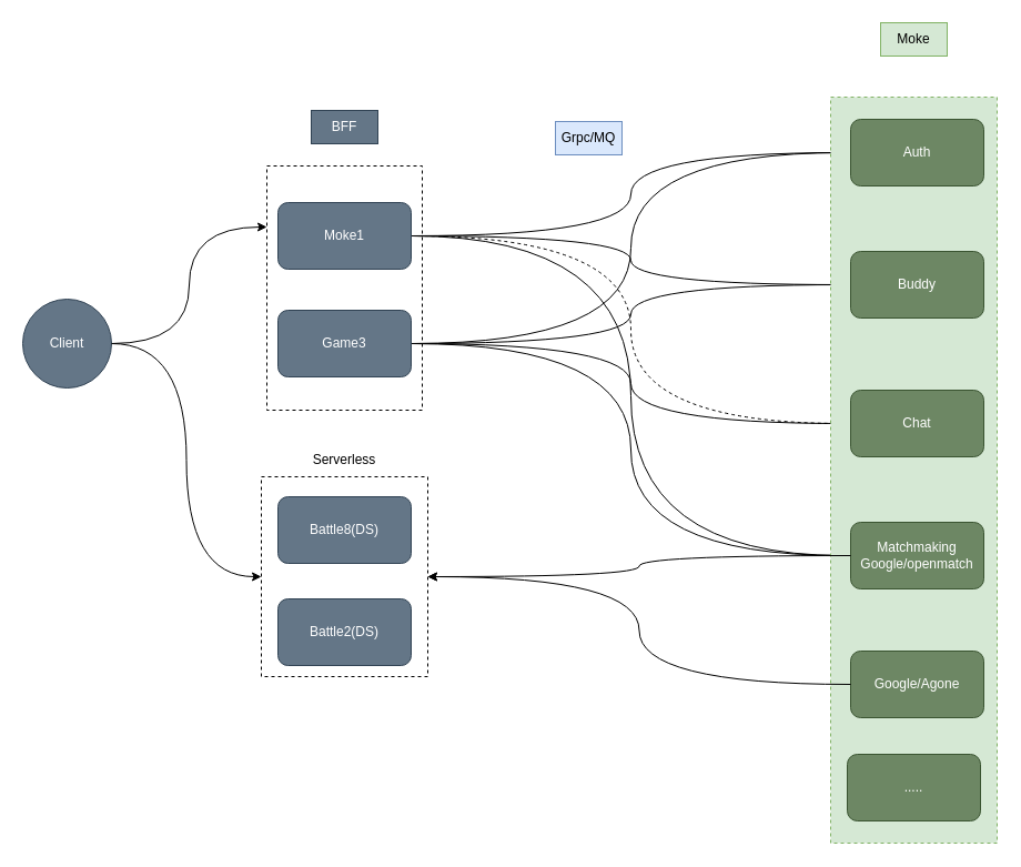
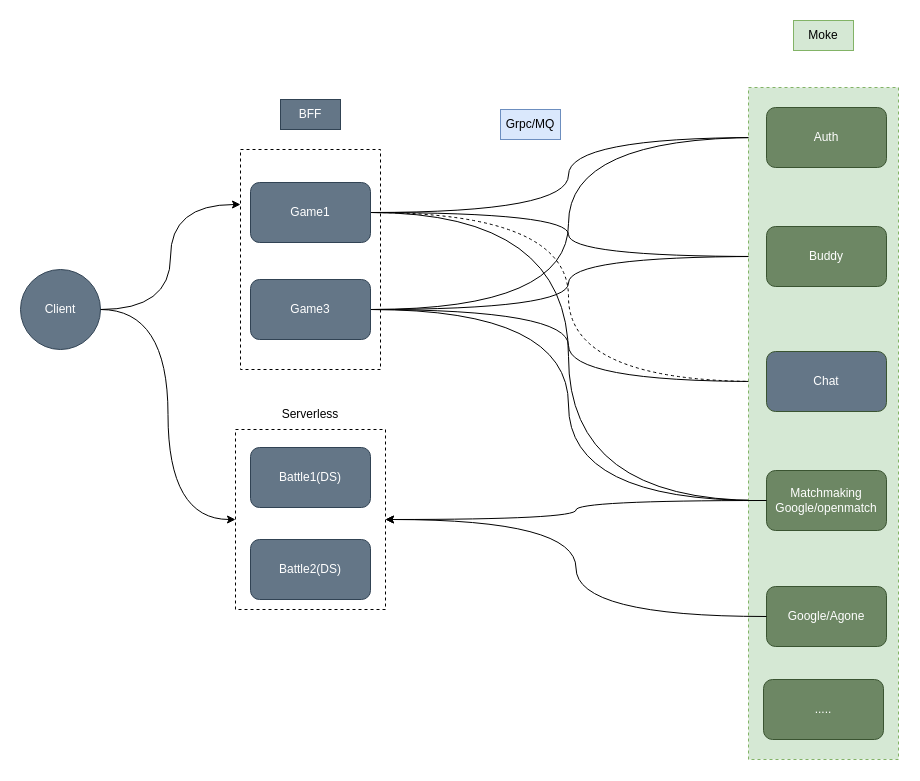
- <mxCell id="8" value="Moke1" style="rounded=1;whiteSpace=wrap;html=1;fillColor=#647687;strokeColor=#314354;fontColor=#ffffff;" vertex="1" parent="1"><mxGeometry x="250" y="182" width="120" height="60" as="geometry" /></mxCell>
+ <mxCell id="8" value="Game1" style="rounded=1;whiteSpace=wrap;html=1;fillColor=#647687;strokeColor=#314354;fontColor=#ffffff;" vertex="1" parent="1"><mxGeometry x="250" y="182" width="120" height="60" as="geometry" /></mxCell>
- <mxCell id="22" value="Chat" style="rounded=1;whiteSpace=wrap;html=1;fillColor=#6d8764;fontColor=#ffffff;strokeColor=#3A5431;" vertex="1" parent="18"><mxGeometry x="18" y="331" width="120" height="60" as="geometry" /></mxCell>
+ <mxCell id="22" value="Chat" style="rounded=1;whiteSpace=wrap;html=1;fillColor=#647687;fontColor=#ffffff;strokeColor=#3A5431;" vertex="1" parent="18"><mxGeometry x="18" y="331" width="120" height="60" as="geometry" /></mxCell>
- <mxCell id="27" value="Battle8(DS)" style="rounded=1;whiteSpace=wrap;html=1;fillColor=#647687;strokeColor=#314354;fontColor=#ffffff;" vertex="1" parent="1"><mxGeometry x="250" y="447" width="120" height="60" as="geometry" /></mxCell>
+ <mxCell id="27" value="Battle1(DS)" style="rounded=1;whiteSpace=wrap;html=1;fillColor=#647687;strokeColor=#314354;fontColor=#ffffff;" vertex="1" parent="1"><mxGeometry x="250" y="447" width="120" height="60" as="geometry" /></mxCell>
